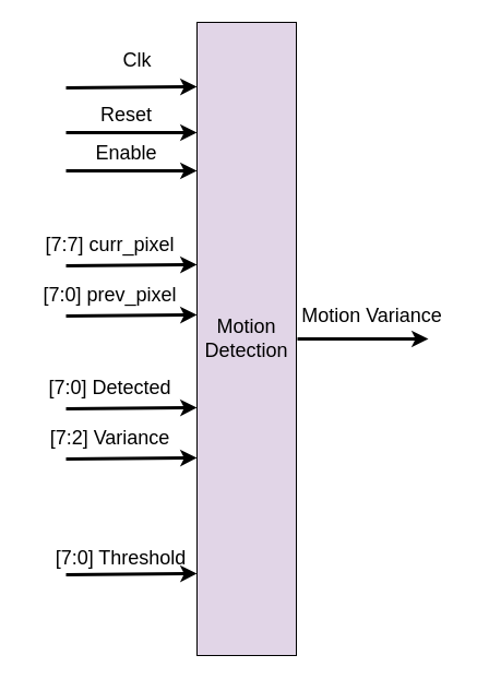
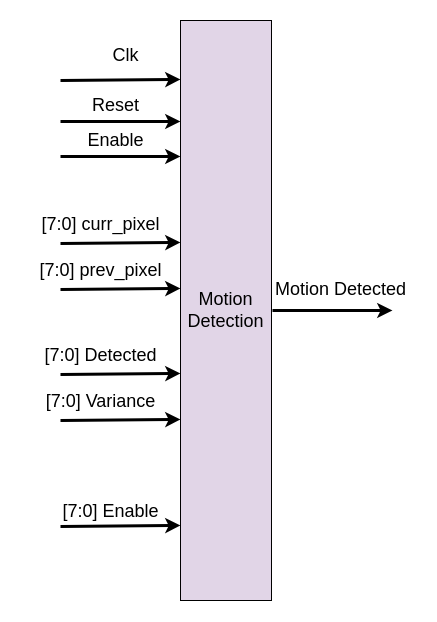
- <mxCell id="10" value="&lt;span style=&quot;font-size: 18px;&quot;&gt;[7:7] curr_pixel&lt;/span&gt;" style="text;html=1;align=center;verticalAlign=middle;resizable=0;points=[];autosize=1;strokeColor=none;fillColor=none;" vertex="1" parent="1"><mxGeometry x="30" y="204" width="140" height="40" as="geometry" /></mxCell>
+ <mxCell id="10" value="&lt;span style=&quot;font-size: 18px;&quot;&gt;[7:0] curr_pixel&lt;/span&gt;" style="text;html=1;align=center;verticalAlign=middle;resizable=0;points=[];autosize=1;strokeColor=none;fillColor=none;" vertex="1" parent="1"><mxGeometry x="30" y="204" width="140" height="40" as="geometry" /></mxCell>
- <mxCell id="20" value="&lt;font style=&quot;font-size: 18px;&quot;&gt;Motion Variance&lt;/font&gt;" style="text;html=1;align=center;verticalAlign=middle;resizable=0;points=[];autosize=1;strokeColor=none;fillColor=none;" vertex="1" parent="1"><mxGeometry x="265" y="269" width="150" height="40" as="geometry" /></mxCell>
+ <mxCell id="20" value="&lt;font style=&quot;font-size: 18px;&quot;&gt;Motion Detected&lt;/font&gt;" style="text;html=1;align=center;verticalAlign=middle;resizable=0;points=[];autosize=1;strokeColor=none;fillColor=none;" vertex="1" parent="1"><mxGeometry x="265" y="269" width="150" height="40" as="geometry" /></mxCell>
- <mxCell id="16" value="&lt;span style=&quot;font-size: 18px;&quot;&gt;[7:2] Variance&lt;/span&gt;" style="text;html=1;align=center;verticalAlign=middle;resizable=0;points=[];autosize=1;strokeColor=none;fillColor=none;" vertex="1" parent="1"><mxGeometry x="35" y="381" width="130" height="40" as="geometry" /></mxCell>
+ <mxCell id="16" value="&lt;span style=&quot;font-size: 18px;&quot;&gt;[7:0] Variance&lt;/span&gt;" style="text;html=1;align=center;verticalAlign=middle;resizable=0;points=[];autosize=1;strokeColor=none;fillColor=none;" vertex="1" parent="1"><mxGeometry x="35" y="381" width="130" height="40" as="geometry" /></mxCell>
- <mxCell id="18" value="&lt;font style=&quot;font-size: 18px;&quot;&gt;[7:0] Threshold&lt;/font&gt;" style="text;html=1;align=center;verticalAlign=middle;resizable=0;points=[];autosize=1;strokeColor=none;fillColor=none;" vertex="1" parent="1"><mxGeometry x="40" y="491" width="140" height="40" as="geometry" /></mxCell>
+ <mxCell id="18" value="&lt;font style=&quot;font-size: 18px;&quot;&gt;[7:0] Enable&lt;/font&gt;" style="text;html=1;align=center;verticalAlign=middle;resizable=0;points=[];autosize=1;strokeColor=none;fillColor=none;" vertex="1" parent="1"><mxGeometry x="40" y="491" width="140" height="40" as="geometry" /></mxCell>
